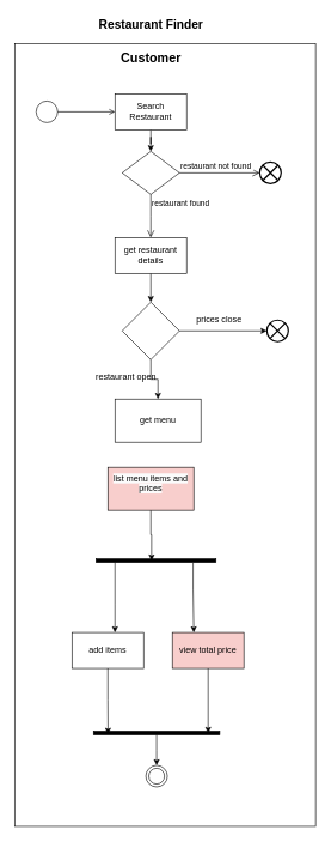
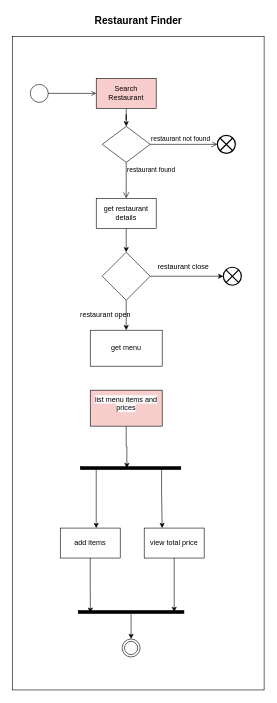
- <mxCell id="33" value="&lt;b&gt;&lt;font style=&quot;font-size: 17px;&quot;&gt;Restaurant Finder&lt;/font&gt;&lt;/b&gt;" style="text;html=1;align=center;verticalAlign=middle;resizable=0;points=[];autosize=1;strokeColor=none;fillColor=none;" vertex="1" parent="1"><mxGeometry x="125" y="20" width="170" height="30" as="geometry" /></mxCell>
+ <mxCell id="33" value="&lt;b&gt;&lt;font style=&quot;font-size: 17px;&quot;&gt;Restaurant Finder&lt;/font&gt;&lt;/b&gt;" style="text;html=1;align=center;verticalAlign=middle;resizable=0;points=[];autosize=1;strokeColor=none;fillColor=none;" vertex="1" parent="1"><mxGeometry x="145" y="20" width="170" height="30" as="geometry" /></mxCell>
- <mxCell id="32" value="&lt;b&gt;&lt;font style=&quot;font-size: 18px;&quot;&gt;Customer&lt;/font&gt;&lt;/b&gt;" style="text;html=1;align=center;verticalAlign=middle;resizable=0;points=[];autosize=1;strokeColor=none;fillColor=none;" vertex="1" parent="1"><mxGeometry x="155" y="60" width="110" height="40" as="geometry" /></mxCell>
- <mxCell id="7" value="Search Restaurant" style="html=1;dashed=0;whiteSpace=wrap;" parent="1" vertex="1"><mxGeometry x="160" y="130" width="100" height="50" as="geometry" /></mxCell>
+ <mxCell id="7" value="Search Restaurant" style="html=1;dashed=0;whiteSpace=wrap;fillColor=#f8cecc;" parent="1" vertex="1"><mxGeometry x="160" y="130" width="100" height="50" as="geometry" /></mxCell>
- <mxCell id="17" value="prices close" style="text;html=1;align=center;verticalAlign=middle;resizable=0;points=[];autosize=1;strokeColor=none;fillColor=none;" parent="1" vertex="1"><mxGeometry x="250" y="430" width="110" height="30" as="geometry" /></mxCell>
+ <mxCell id="17" value="restaurant close" style="text;html=1;align=center;verticalAlign=middle;resizable=0;points=[];autosize=1;strokeColor=none;fillColor=none;" parent="1" vertex="1"><mxGeometry x="250" y="430" width="110" height="30" as="geometry" /></mxCell>
- <mxCell id="18" value="get menu" style="whiteSpace=wrap;html=1;dashed=0;" parent="1" vertex="1"><mxGeometry x="160" y="555" width="120" height="60" as="geometry" /></mxCell>
+ <mxCell id="18" value="get menu" style="whiteSpace=wrap;html=1;dashed=0;" parent="1" vertex="1"><mxGeometry x="150" y="550" width="120" height="60" as="geometry" /></mxCell>
- <mxCell id="26" value="view total price" style="html=1;dashed=0;whiteSpace=wrap;fillColor=#f8cecc;" parent="1" vertex="1"><mxGeometry x="240" y="880" width="100" height="50" as="geometry" /></mxCell>
+ <mxCell id="26" value="view total price" style="html=1;dashed=0;whiteSpace=wrap;" parent="1" vertex="1"><mxGeometry x="240" y="880" width="100" height="50" as="geometry" /></mxCell>
